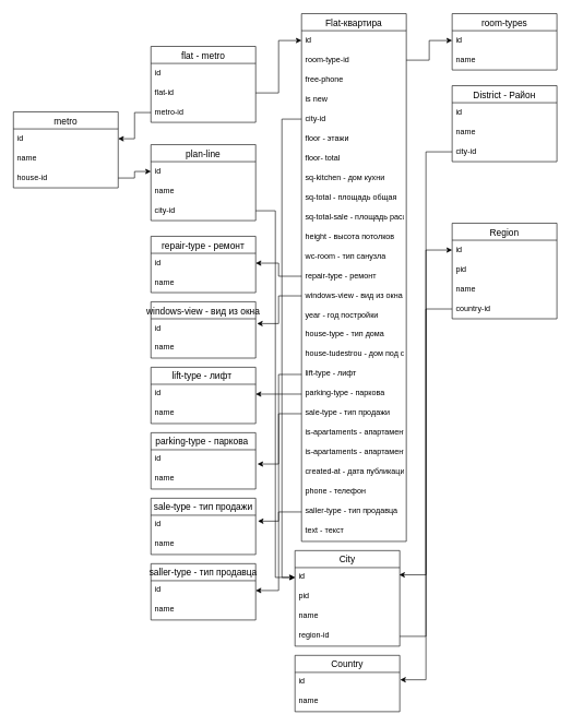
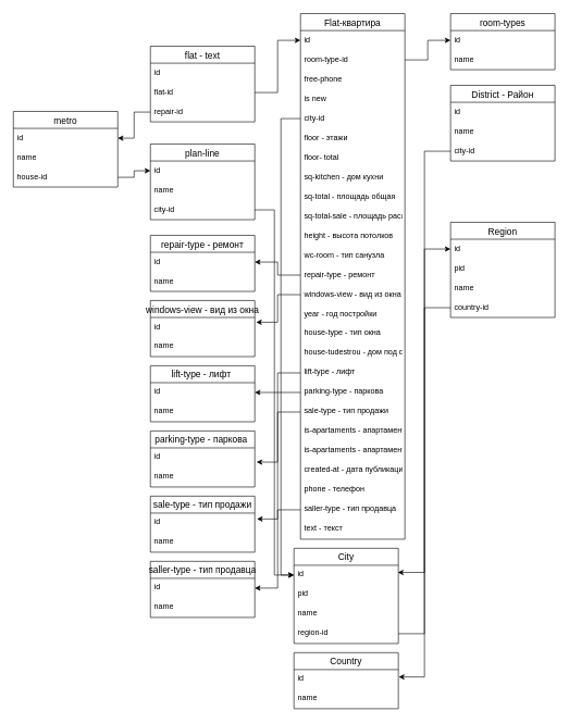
- <mxCell id="64" value="flat - metro" style="swimlane;fontStyle=0;childLayout=stackLayout;horizontal=1;startSize=26;horizontalStack=0;resizeParent=1;resizeParentMax=0;resizeLast=0;collapsible=1;marginBottom=0;align=center;fontSize=14;" parent="1" vertex="1"><mxGeometry x="230" y="70" width="160" height="116" as="geometry" /></mxCell>
+ <mxCell id="64" value="flat - text" style="swimlane;fontStyle=0;childLayout=stackLayout;horizontal=1;startSize=26;horizontalStack=0;resizeParent=1;resizeParentMax=0;resizeLast=0;collapsible=1;marginBottom=0;align=center;fontSize=14;" parent="1" vertex="1"><mxGeometry x="230" y="70" width="160" height="116" as="geometry" /></mxCell>
- <mxCell id="67" value="metro-id" style="text;strokeColor=none;fillColor=none;spacingLeft=4;spacingRight=4;overflow=hidden;rotatable=0;points=[[0,0.5],[1,0.5]];portConstraint=eastwest;fontSize=12;" parent="64" vertex="1"><mxGeometry y="86" width="160" height="30" as="geometry" /></mxCell>
+ <mxCell id="67" value="repair-id" style="text;strokeColor=none;fillColor=none;spacingLeft=4;spacingRight=4;overflow=hidden;rotatable=0;points=[[0,0.5],[1,0.5]];portConstraint=eastwest;fontSize=12;" parent="64" vertex="1"><mxGeometry y="86" width="160" height="30" as="geometry" /></mxCell>
- <mxCell id="18" value="house-type - тип дома " style="text;strokeColor=none;fillColor=none;spacingLeft=4;spacingRight=4;overflow=hidden;rotatable=0;points=[[0,0.5],[1,0.5]];portConstraint=eastwest;fontSize=12;" vertex="1" parent="2"><mxGeometry y="476" width="160" height="30" as="geometry" /></mxCell>
+ <mxCell id="18" value="house-type - тип окна " style="text;strokeColor=none;fillColor=none;spacingLeft=4;spacingRight=4;overflow=hidden;rotatable=0;points=[[0,0.5],[1,0.5]];portConstraint=eastwest;fontSize=12;" vertex="1" parent="2"><mxGeometry y="476" width="160" height="30" as="geometry" /></mxCell>
